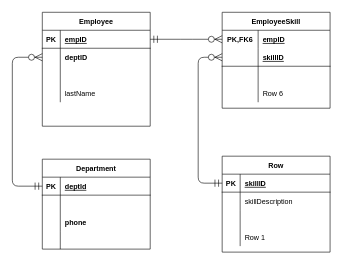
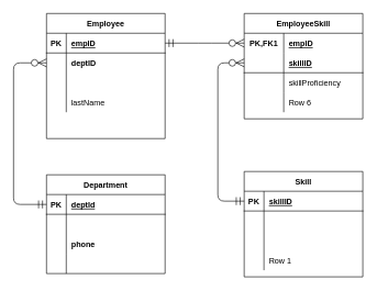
- <mxCell id="16" value="PK,FK6" style="shape=partialRectangle;connectable=0;fillColor=none;top=0;left=0;bottom=0;right=0;fontStyle=1;overflow=hidden;" parent="15" vertex="1"><mxGeometry width="60" height="30" as="geometry" /></mxCell>
+ <mxCell id="16" value="PK,FK1" style="shape=partialRectangle;connectable=0;fillColor=none;top=0;left=0;bottom=0;right=0;fontStyle=1;overflow=hidden;" parent="15" vertex="1"><mxGeometry width="60" height="30" as="geometry" /></mxCell>
+ <mxCell id="22" value="skillProficiency" style="shape=partialRectangle;connectable=0;fillColor=none;top=0;left=0;bottom=0;right=0;align=left;spacingLeft=6;overflow=hidden;" parent="20" vertex="1"><mxGeometry x="60" width="120" height="30" as="geometry" /></mxCell>
- <mxCell id="2" value="Row" style="shape=table;startSize=30;container=1;collapsible=1;childLayout=tableLayout;fixedRows=1;rowLines=0;fontStyle=1;align=center;resizeLast=1;" parent="1" vertex="1"><mxGeometry x="370" y="260" width="180" height="160" as="geometry" /></mxCell>
+ <mxCell id="2" value="Skill" style="shape=table;startSize=30;container=1;collapsible=1;childLayout=tableLayout;fixedRows=1;rowLines=0;fontStyle=1;align=center;resizeLast=1;" parent="1" vertex="1"><mxGeometry x="370" y="260" width="180" height="160" as="geometry" /></mxCell>
- <mxCell id="8" value="skillDescription" style="shape=partialRectangle;connectable=0;fillColor=none;top=0;left=0;bottom=0;right=0;align=left;spacingLeft=6;overflow=hidden;" parent="6" vertex="1"><mxGeometry x="30" width="150" height="30" as="geometry" /></mxCell>
